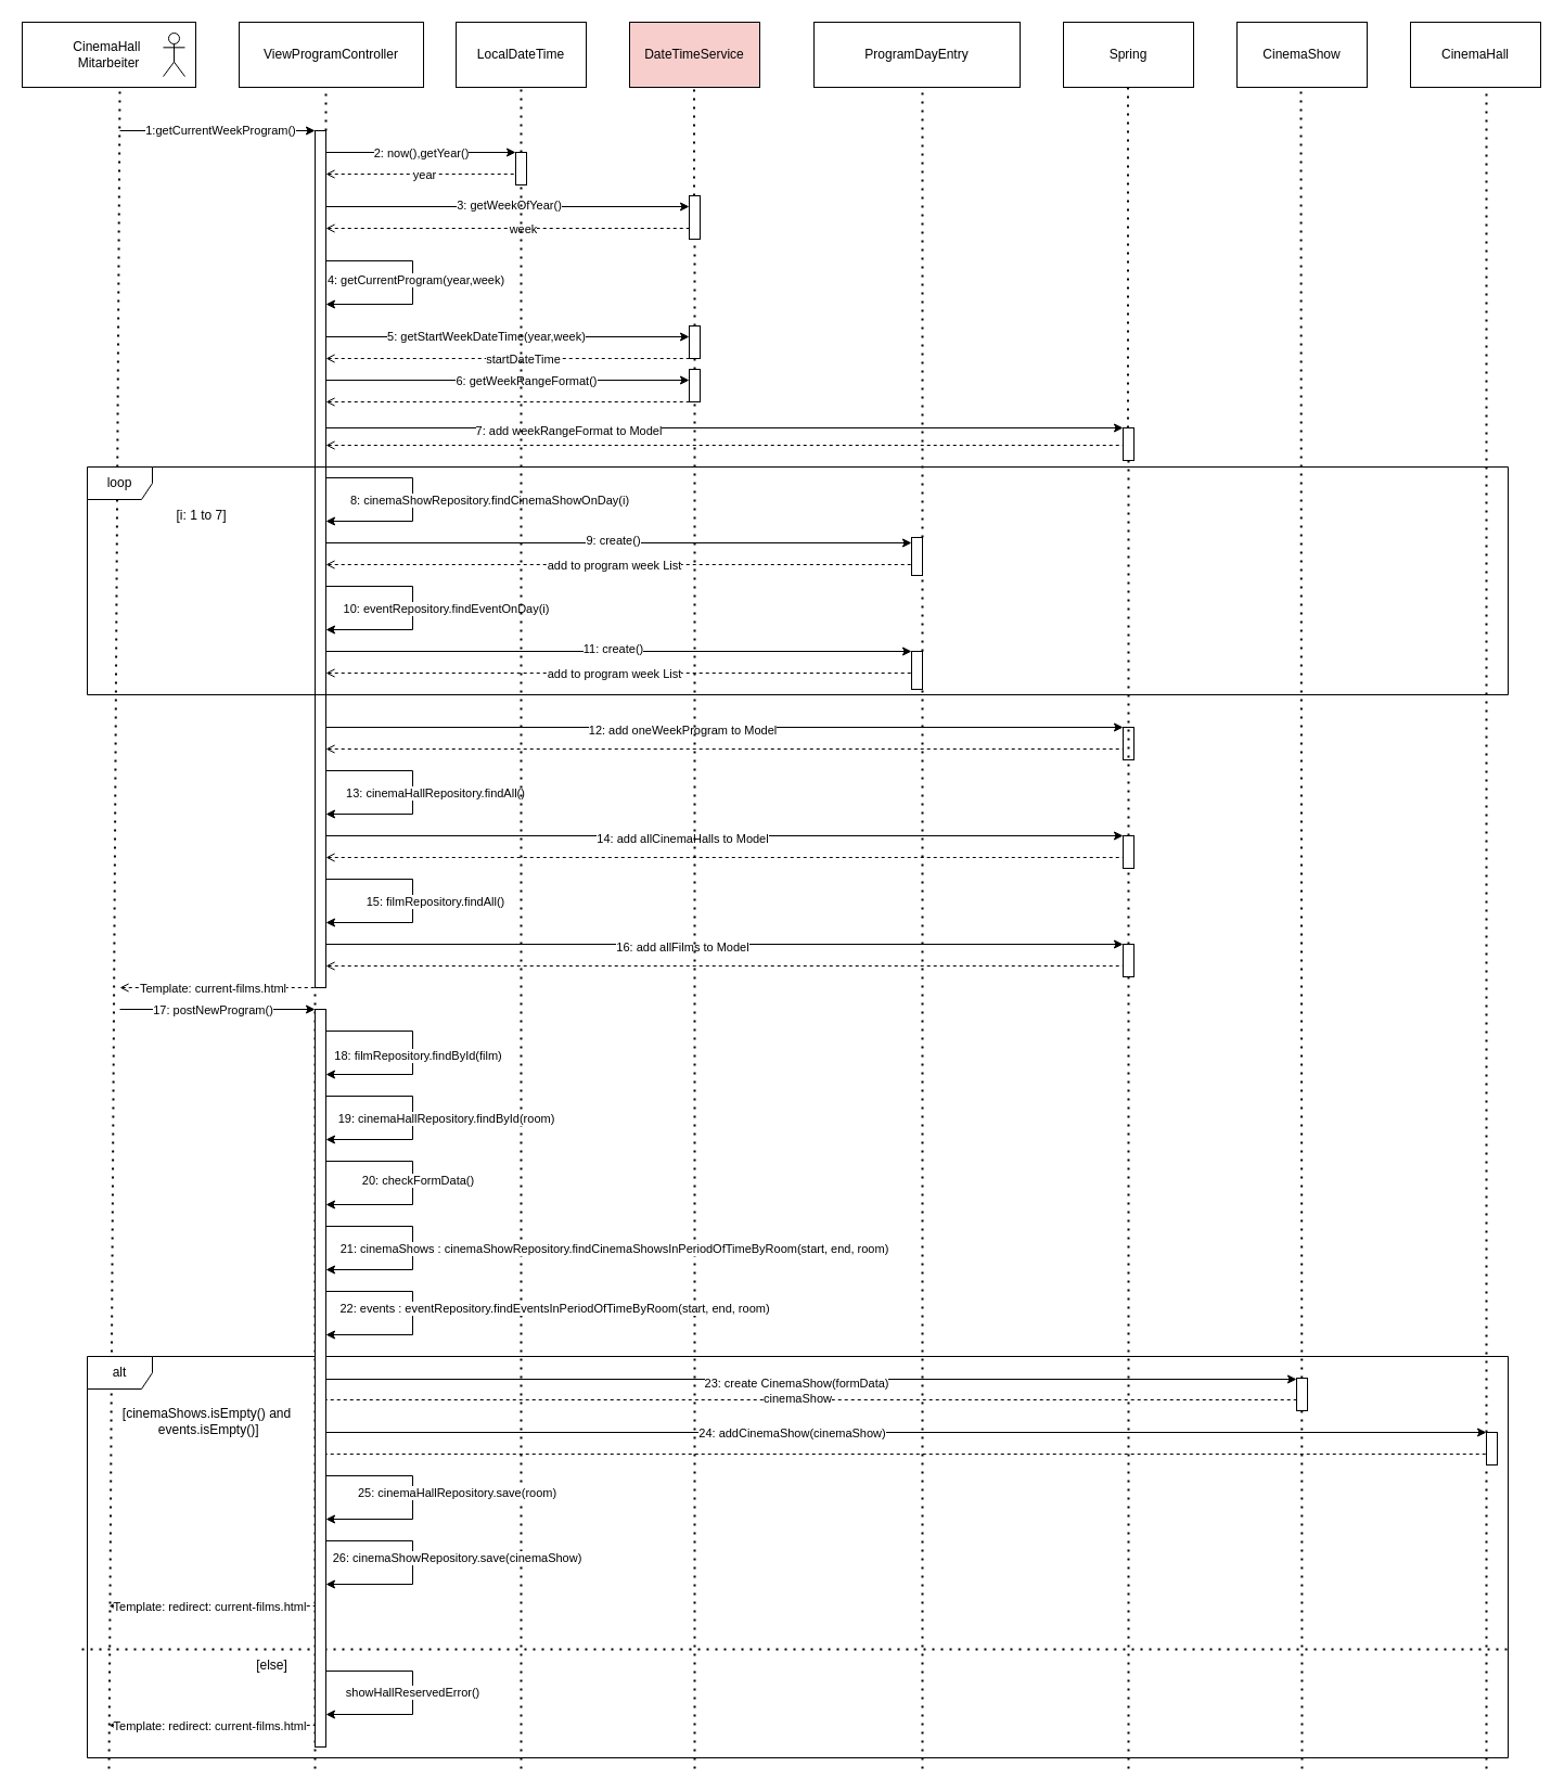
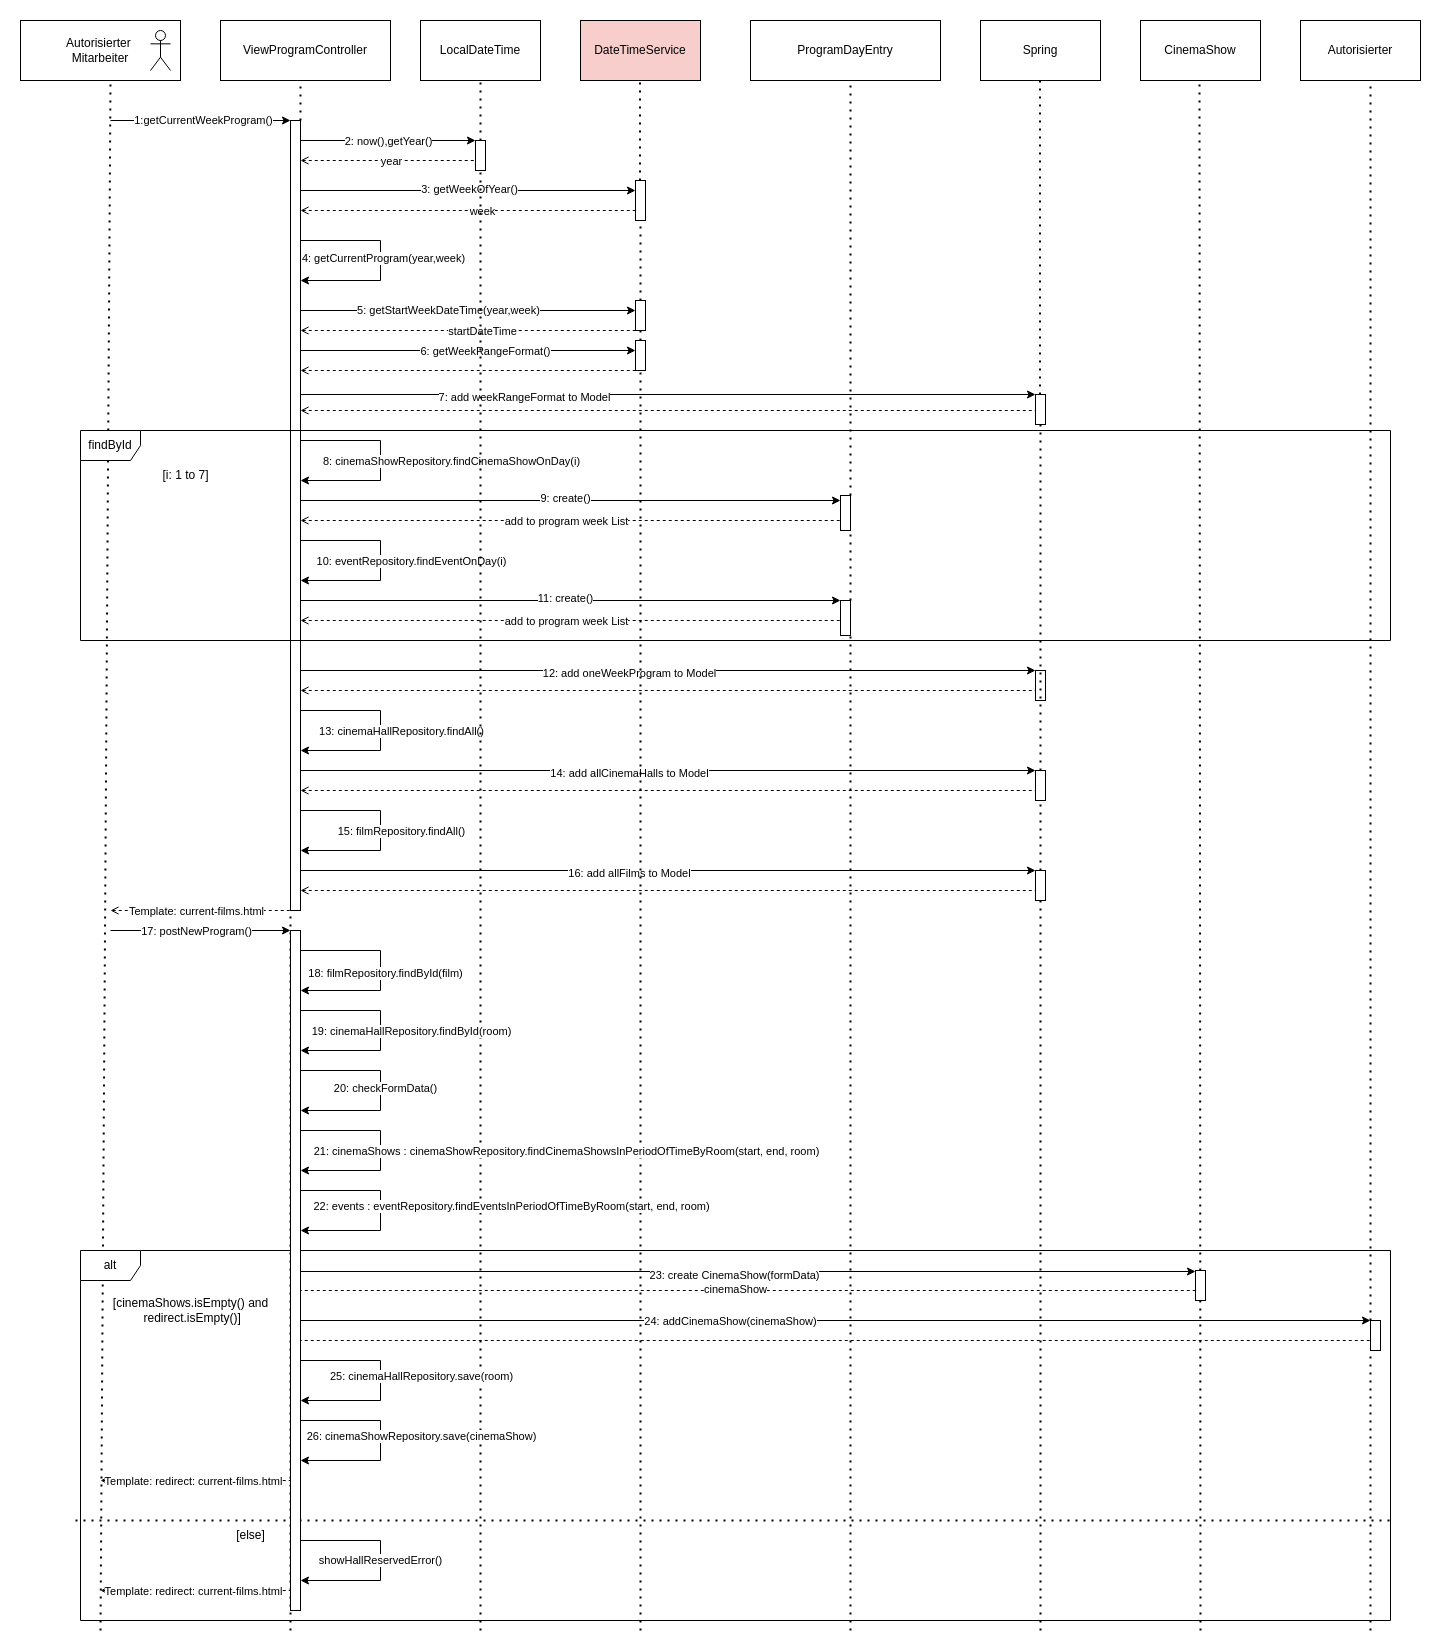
- <mxCell id="2" value="CinemaHall&amp;nbsp;&lt;div&gt;Mitarbeiter&lt;/div&gt;" style="rounded=0;whiteSpace=wrap;html=1;" parent="1" vertex="1"><mxGeometry x="20" y="20" width="160" height="60" as="geometry" /></mxCell>
+ <mxCell id="2" value="Autorisierter&amp;nbsp;&lt;div&gt;Mitarbeiter&lt;/div&gt;" style="rounded=0;whiteSpace=wrap;html=1;" parent="1" vertex="1"><mxGeometry x="20" y="20" width="160" height="60" as="geometry" /></mxCell>
- <mxCell id="94" value="CinemaHall" style="rounded=0;whiteSpace=wrap;html=1;" parent="1" vertex="1"><mxGeometry x="1300" y="20" width="120" height="60" as="geometry" /></mxCell>
+ <mxCell id="94" value="Autorisierter" style="rounded=0;whiteSpace=wrap;html=1;" parent="1" vertex="1"><mxGeometry x="1300" y="20" width="120" height="60" as="geometry" /></mxCell>
- <mxCell id="39" value="loop" style="shape=umlFrame;whiteSpace=wrap;html=1;pointerEvents=0;" parent="1" vertex="1"><mxGeometry x="80" y="430" width="1310" height="210" as="geometry" /></mxCell>
+ <mxCell id="39" value="findById" style="shape=umlFrame;whiteSpace=wrap;html=1;pointerEvents=0;" parent="1" vertex="1"><mxGeometry x="80" y="430" width="1310" height="210" as="geometry" /></mxCell>
- <mxCell id="110" value="[cinemaShows.isEmpty() and&lt;div&gt;&amp;nbsp;events.isEmpty()]&lt;/div&gt;" style="text;html=1;align=center;verticalAlign=middle;resizable=0;points=[];autosize=1;strokeColor=none;fillColor=none;" parent="1" vertex="1"><mxGeometry x="100" y="1290" width="180" height="40" as="geometry" /></mxCell>
+ <mxCell id="110" value="[cinemaShows.isEmpty() and&lt;div&gt;&amp;nbsp;redirect.isEmpty()]&lt;/div&gt;" style="text;html=1;align=center;verticalAlign=middle;resizable=0;points=[];autosize=1;strokeColor=none;fillColor=none;" parent="1" vertex="1"><mxGeometry x="100" y="1290" width="180" height="40" as="geometry" /></mxCell>
